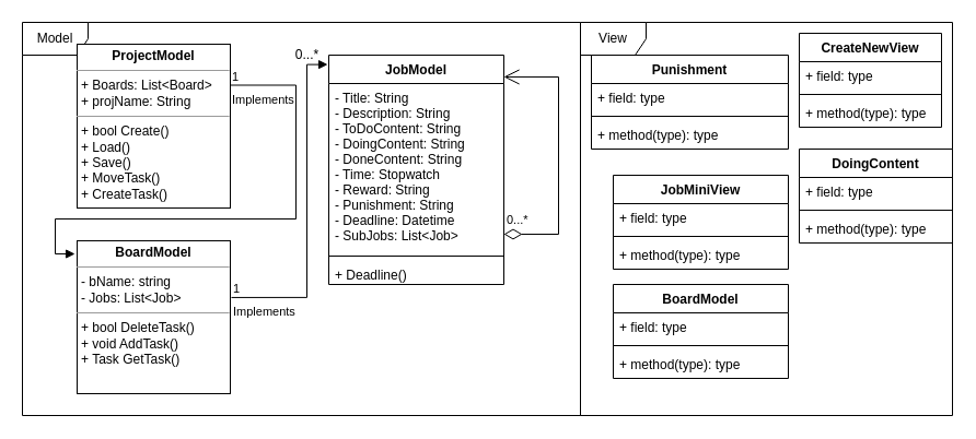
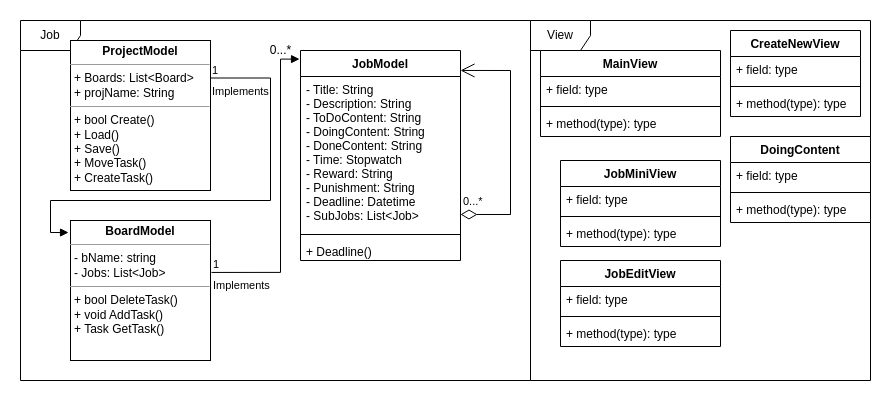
- <mxCell id="2" value="Model" style="shape=umlFrame;whiteSpace=wrap;html=1;" vertex="1" parent="1"><mxGeometry width="510" height="360" as="geometry" x="20" y="20" /></mxCell>
+ <mxCell id="2" value="Job" style="shape=umlFrame;whiteSpace=wrap;html=1;" vertex="1" parent="1"><mxGeometry width="510" height="360" as="geometry" x="20" y="20" /></mxCell>
- <mxCell id="20" value="Punishment" style="swimlane;fontStyle=1;align=center;verticalAlign=top;childLayout=stackLayout;horizontal=1;startSize=26;horizontalStack=0;resizeParent=1;resizeParentMax=0;resizeLast=0;collapsible=1;marginBottom=0;" vertex="1" parent="1"><mxGeometry x="540" y="50" width="180" height="86" as="geometry" /></mxCell>
+ <mxCell id="20" value="MainView" style="swimlane;fontStyle=1;align=center;verticalAlign=top;childLayout=stackLayout;horizontal=1;startSize=26;horizontalStack=0;resizeParent=1;resizeParentMax=0;resizeLast=0;collapsible=1;marginBottom=0;" vertex="1" parent="1"><mxGeometry x="540" y="50" width="180" height="86" as="geometry" /></mxCell>
- <mxCell id="28" value="BoardModel" style="swimlane;fontStyle=1;align=center;verticalAlign=top;childLayout=stackLayout;horizontal=1;startSize=26;horizontalStack=0;resizeParent=1;resizeParentMax=0;resizeLast=0;collapsible=1;marginBottom=0;" vertex="1" parent="1"><mxGeometry x="560" y="260" width="160" height="86" as="geometry" /></mxCell>
+ <mxCell id="28" value="JobEditView" style="swimlane;fontStyle=1;align=center;verticalAlign=top;childLayout=stackLayout;horizontal=1;startSize=26;horizontalStack=0;resizeParent=1;resizeParentMax=0;resizeLast=0;collapsible=1;marginBottom=0;" vertex="1" parent="1"><mxGeometry x="560" y="260" width="160" height="86" as="geometry" /></mxCell>
